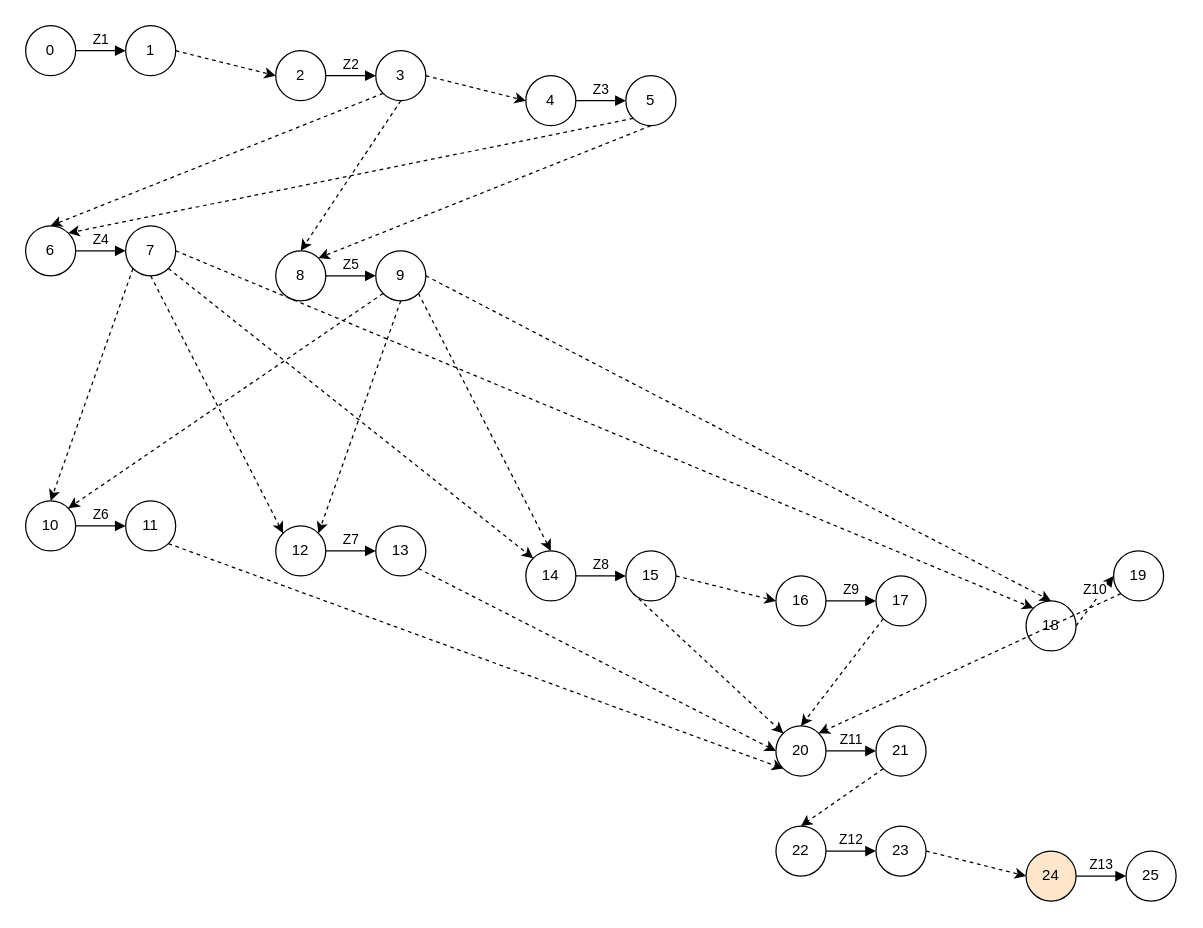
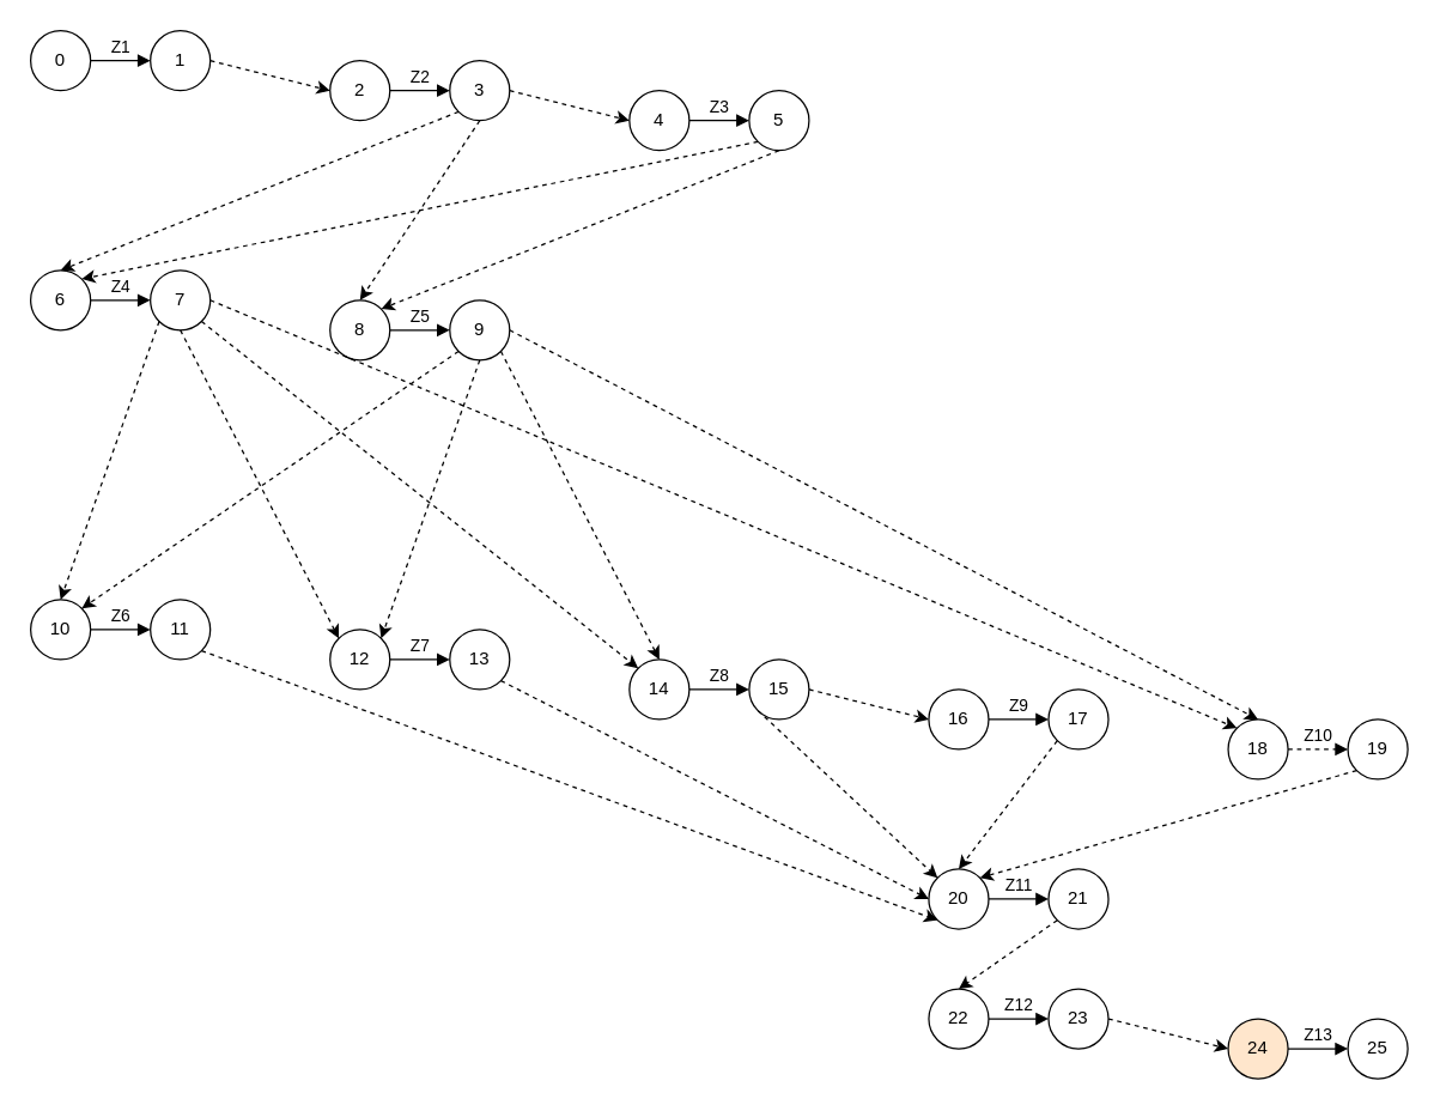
- <mxCell id="30" value="19" style="ellipse;whiteSpace=wrap;html=1;" vertex="1" parent="1"><mxGeometry x="890" y="440" width="40" height="40" as="geometry" /></mxCell>
+ <mxCell id="30" value="19" style="ellipse;whiteSpace=wrap;html=1;" vertex="1" parent="1"><mxGeometry x="900" y="480" width="40" height="40" as="geometry" /></mxCell>
